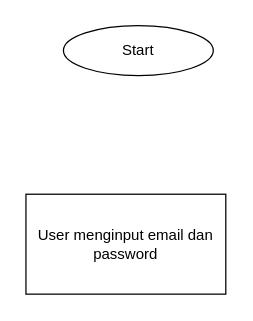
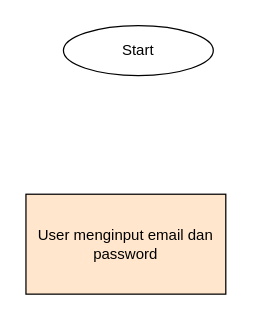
- <mxCell id="3" value="User menginput email dan password" style="rounded=0;whiteSpace=wrap;html=1;" vertex="1" parent="1"><mxGeometry x="20" y="155" width="160" height="80" as="geometry" /></mxCell>
+ <mxCell id="3" value="User menginput email dan password" style="rounded=0;whiteSpace=wrap;html=1;fillColor=#ffe6cc;" vertex="1" parent="1"><mxGeometry x="20" y="155" width="160" height="80" as="geometry" /></mxCell>
